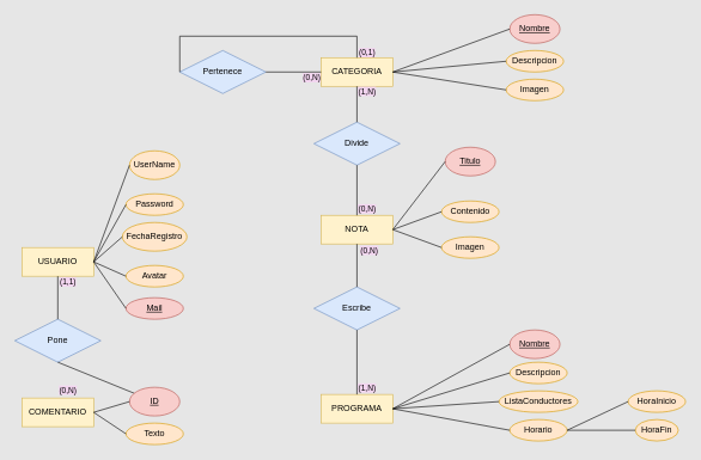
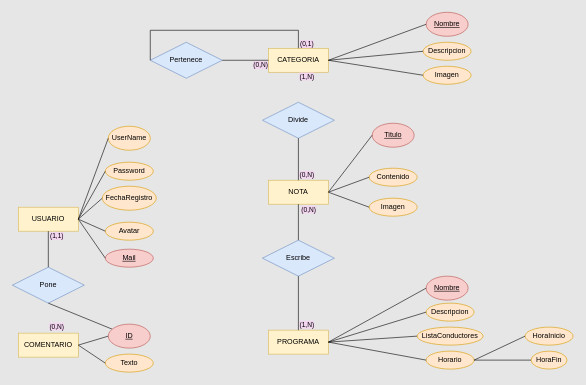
- <mxCell id="17" value="" style="endArrow=none;html=1;rounded=0;exitX=0.5;exitY=1;exitDx=0;exitDy=0;entryX=0.5;entryY=0;entryDx=0;entryDy=0;" parent="1" source="4" target="8" edge="1"><mxGeometry relative="1" as="geometry"><mxPoint x="540" y="120" as="sourcePoint" /><mxPoint x="540" y="180" as="targetPoint" /></mxGeometry></mxCell>
